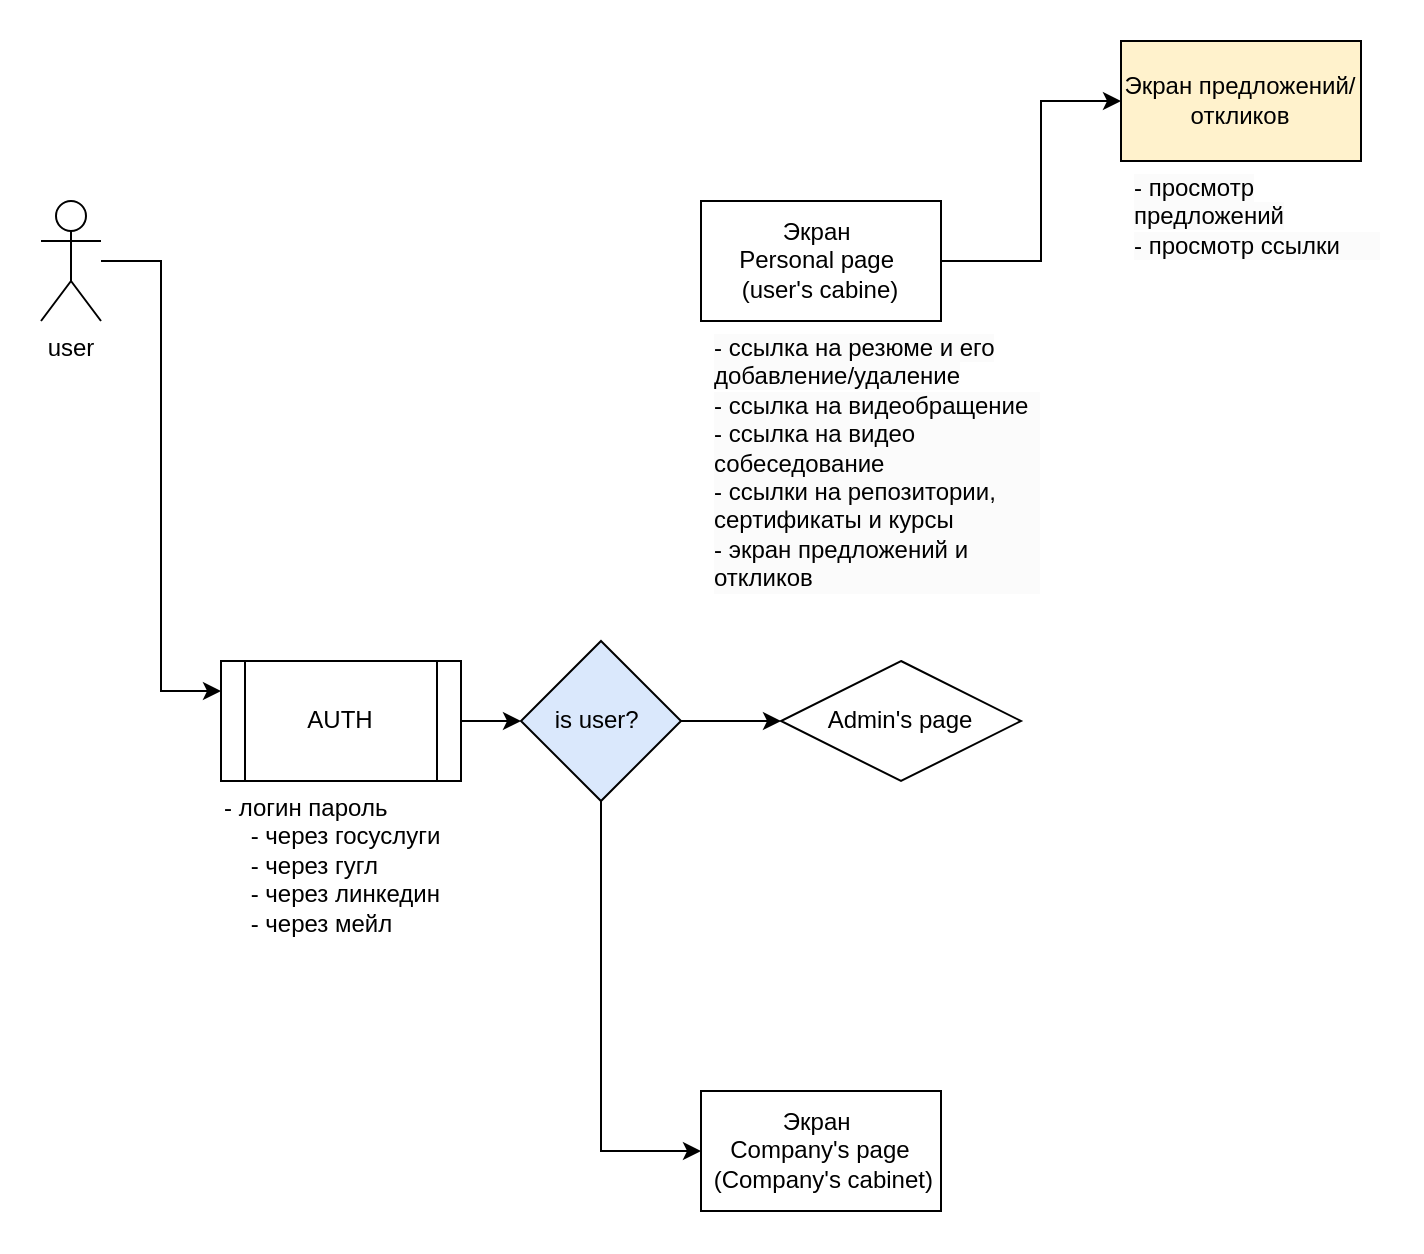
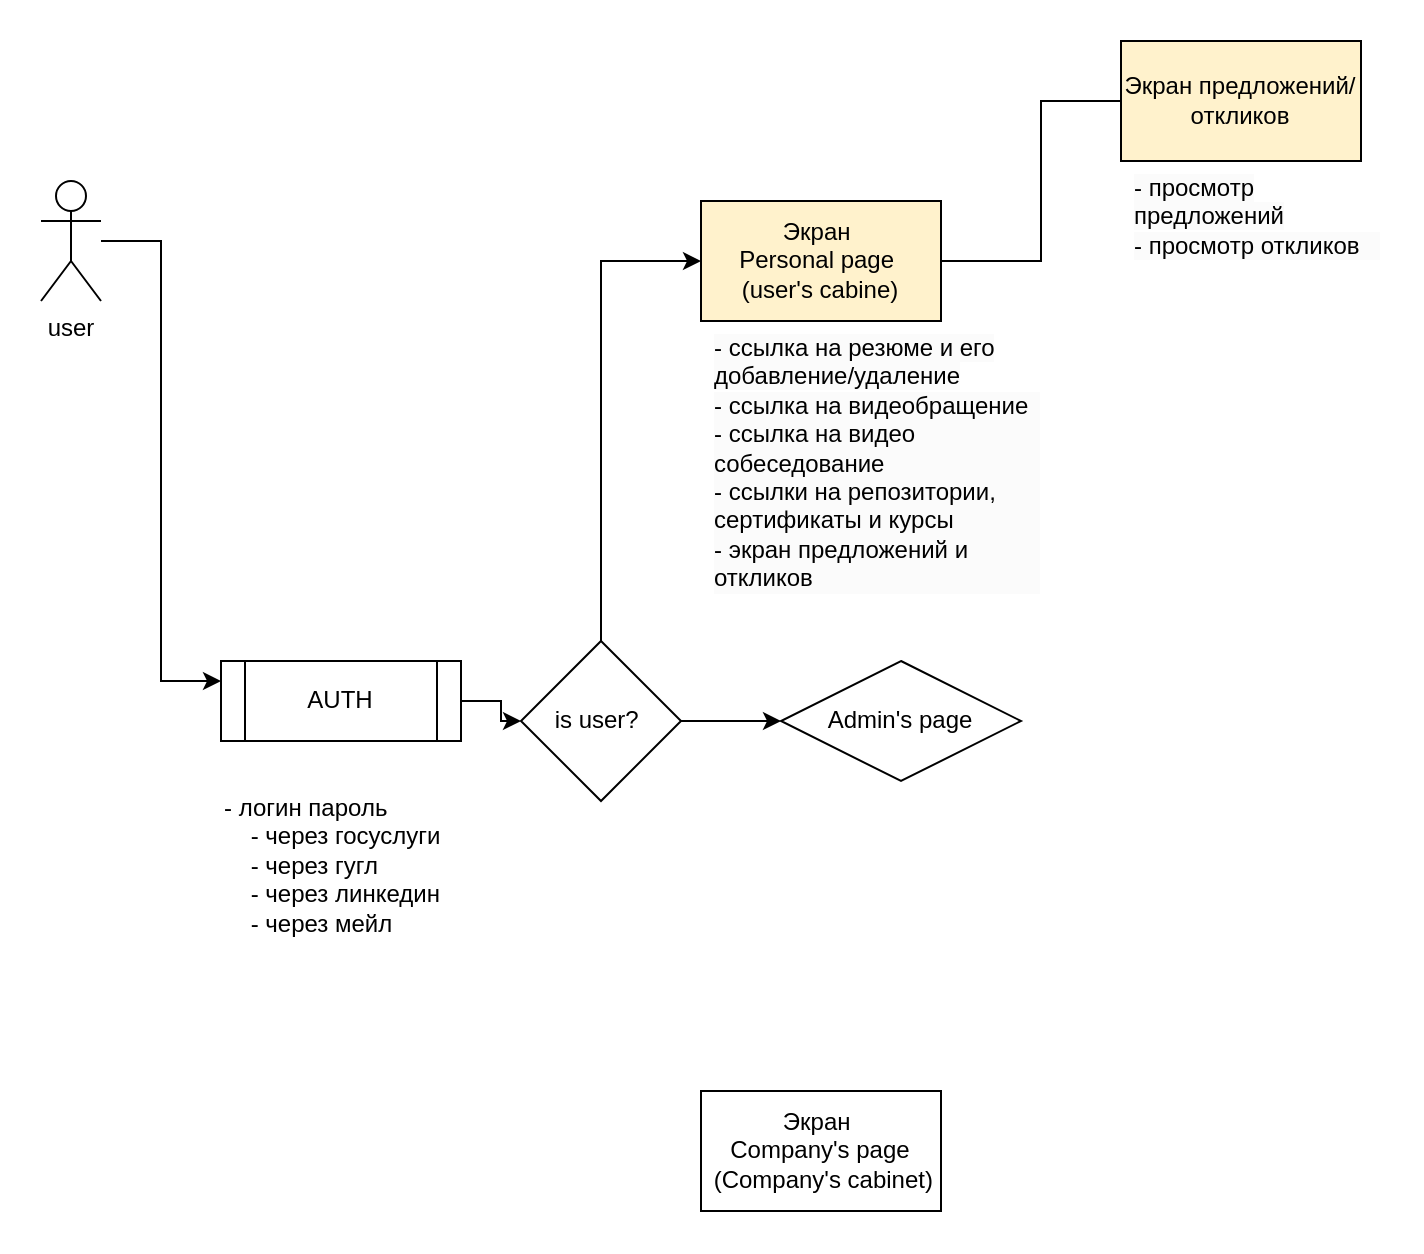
- <mxCell id="10" value="" style="edgeStyle=orthogonalEdgeStyle;rounded=0;orthogonalLoop=1;jettySize=auto;html=1;" parent="1" source="11" target="13" edge="1"><mxGeometry relative="1" as="geometry"><Array as="points"><mxPoint x="520" y="130" /><mxPoint x="520" y="50" /></Array></mxGeometry></mxCell>
+ <mxCell id="10" value="" style="edgeStyle=orthogonalEdgeStyle;rounded=0;orthogonalLoop=1;jettySize=auto;html=1;endArrow=none;" parent="1" source="11" target="13" edge="1"><mxGeometry relative="1" as="geometry"><Array as="points"><mxPoint x="520" y="130" /><mxPoint x="520" y="50" /></Array></mxGeometry></mxCell>
- <mxCell id="17" value="&lt;span style=&quot;color: rgb(0, 0, 0); font-family: Helvetica; font-size: 12px; font-style: normal; font-variant-ligatures: normal; font-variant-caps: normal; font-weight: 400; letter-spacing: normal; orphans: 2; text-align: left; text-indent: 0px; text-transform: none; widows: 2; word-spacing: 0px; -webkit-text-stroke-width: 0px; white-space: normal; background-color: rgb(251, 251, 251); text-decoration-thickness: initial; text-decoration-style: initial; text-decoration-color: initial; display: inline !important; float: none;&quot;&gt;- просмотр предложений&lt;/span&gt;&lt;div style=&quot;color: rgb(0, 0, 0); font-family: Helvetica; font-size: 12px; font-style: normal; font-variant-ligatures: normal; font-variant-caps: normal; font-weight: 400; letter-spacing: normal; orphans: 2; text-align: left; text-indent: 0px; text-transform: none; widows: 2; word-spacing: 0px; -webkit-text-stroke-width: 0px; white-space: normal; background-color: rgb(251, 251, 251); text-decoration-thickness: initial; text-decoration-style: initial; text-decoration-color: initial;&quot;&gt;- просмотр ссылки&lt;/div&gt;" style="text;whiteSpace=wrap;html=1;spacingLeft=5;" parent="1" vertex="1"><mxGeometry x="560" y="80" width="130" height="50" as="geometry" /></mxCell>
+ <mxCell id="17" value="&lt;span style=&quot;color: rgb(0, 0, 0); font-family: Helvetica; font-size: 12px; font-style: normal; font-variant-ligatures: normal; font-variant-caps: normal; font-weight: 400; letter-spacing: normal; orphans: 2; text-align: left; text-indent: 0px; text-transform: none; widows: 2; word-spacing: 0px; -webkit-text-stroke-width: 0px; white-space: normal; background-color: rgb(251, 251, 251); text-decoration-thickness: initial; text-decoration-style: initial; text-decoration-color: initial; display: inline !important; float: none;&quot;&gt;- просмотр предложений&lt;/span&gt;&lt;div style=&quot;color: rgb(0, 0, 0); font-family: Helvetica; font-size: 12px; font-style: normal; font-variant-ligatures: normal; font-variant-caps: normal; font-weight: 400; letter-spacing: normal; orphans: 2; text-align: left; text-indent: 0px; text-transform: none; widows: 2; word-spacing: 0px; -webkit-text-stroke-width: 0px; white-space: normal; background-color: rgb(251, 251, 251); text-decoration-thickness: initial; text-decoration-style: initial; text-decoration-color: initial;&quot;&gt;- просмотр откликов&lt;/div&gt;" style="text;whiteSpace=wrap;html=1;spacingLeft=5;" parent="1" vertex="1"><mxGeometry x="560" y="80" width="130" height="50" as="geometry" /></mxCell>
- <mxCell id="3" value="user" style="shape=umlActor;verticalLabelPosition=bottom;verticalAlign=top;html=1;outlineConnect=0;" parent="1" vertex="1"><mxGeometry x="20" y="100" width="30" height="60" as="geometry" /></mxCell>
+ <mxCell id="3" value="user" style="shape=umlActor;verticalLabelPosition=bottom;verticalAlign=top;html=1;outlineConnect=0;" parent="1" vertex="1"><mxGeometry x="20" y="90" width="30" height="60" as="geometry" /></mxCell>
- <mxCell id="11" value="Экран&amp;nbsp;&lt;div&gt;Personal page&amp;nbsp;&lt;div&gt;(user's cabine)&lt;/div&gt;&lt;/div&gt;" style="rounded=0;whiteSpace=wrap;html=1;" parent="1" vertex="1"><mxGeometry x="350" y="100" width="120" height="60" as="geometry" /></mxCell>
+ <mxCell id="11" value="Экран&amp;nbsp;&lt;div&gt;Personal page&amp;nbsp;&lt;div&gt;(user's cabine)&lt;/div&gt;&lt;/div&gt;" style="rounded=0;whiteSpace=wrap;html=1;fillColor=#fff2cc;" parent="1" vertex="1"><mxGeometry x="350" y="100" width="120" height="60" as="geometry" /></mxCell>
+ <mxCell id="6" style="edgeStyle=orthogonalEdgeStyle;rounded=0;orthogonalLoop=1;jettySize=auto;html=1;entryX=0;entryY=0.5;entryDx=0;entryDy=0;exitX=0.5;exitY=0;exitDx=0;exitDy=0;" parent="1" source="9" target="11" edge="1"><mxGeometry relative="1" as="geometry" /></mxCell>
- <mxCell id="5" value="AUTH" style="shape=process;whiteSpace=wrap;html=1;backgroundOutline=1;" parent="1" vertex="1"><mxGeometry x="110" y="330" width="120" height="60" as="geometry" /></mxCell>
+ <mxCell id="5" value="AUTH" style="shape=process;whiteSpace=wrap;html=1;backgroundOutline=1;" parent="1" vertex="1"><mxGeometry x="110" y="330" width="120" height="40" as="geometry" /></mxCell>
- <mxCell id="9" value="is user?&amp;nbsp;" style="rhombus;whiteSpace=wrap;html=1;fillColor=#dae8fc;" parent="1" vertex="1"><mxGeometry x="260" y="320" width="80" height="80" as="geometry" /></mxCell>
+ <mxCell id="9" value="is user?&amp;nbsp;" style="rhombus;whiteSpace=wrap;html=1;" parent="1" vertex="1"><mxGeometry x="260" y="320" width="80" height="80" as="geometry" /></mxCell>
- <mxCell id="7" value="" style="edgeStyle=orthogonalEdgeStyle;rounded=0;orthogonalLoop=1;jettySize=auto;html=1;exitX=0.5;exitY=1;exitDx=0;exitDy=0;entryX=0;entryY=0.5;entryDx=0;entryDy=0;" parent="1" source="9" target="12" edge="1"><mxGeometry relative="1" as="geometry"><Array as="points"><mxPoint x="300" y="575" /></Array></mxGeometry></mxCell>
